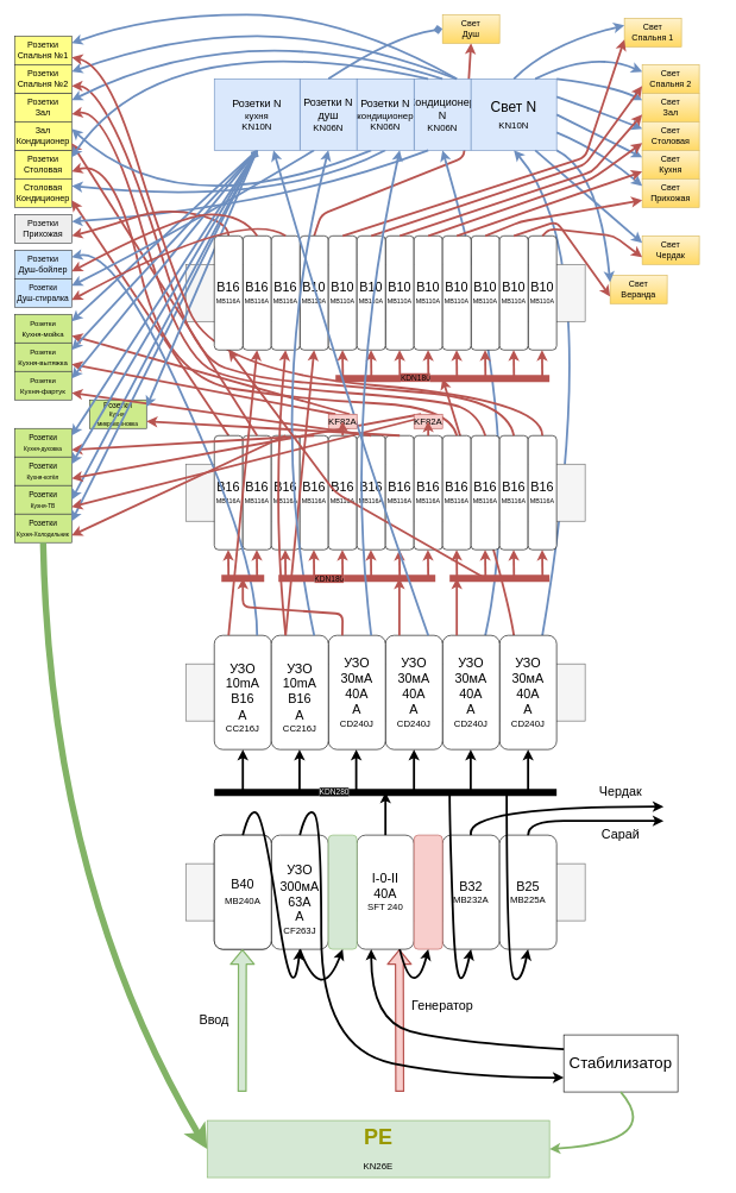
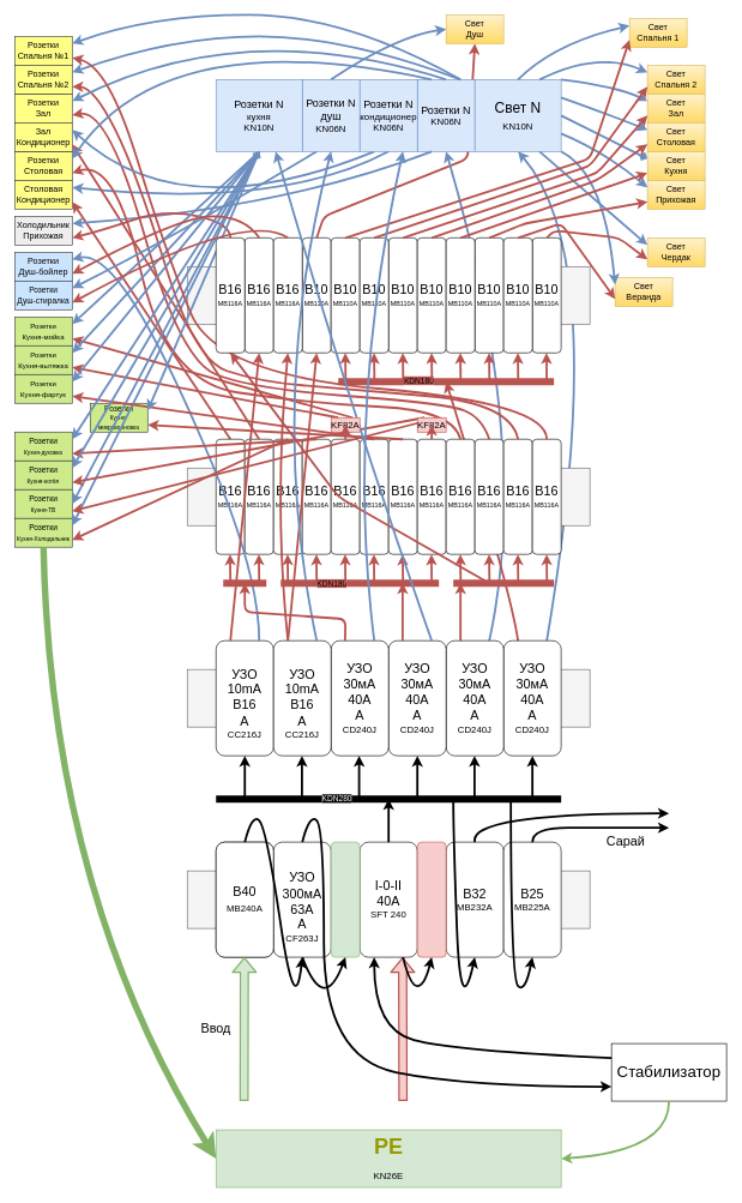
- <mxCell id="177" value="" style="curved=1;endArrow=diamond;html=1;strokeWidth=3;exitX=0.5;exitY=0;exitDx=0;exitDy=0;fillColor=#dae8fc;strokeColor=#6c8ebf;entryX=0;entryY=0.5;entryDx=0;entryDy=0;startArrow=none;startFill=0;endFill=1;" parent="1" source="162" target="44" edge="1"><mxGeometry width="50" height="50" relative="1" as="geometry"><mxPoint x="600" y="80" as="sourcePoint" /><mxPoint x="640" y="80" as="targetPoint" /><Array as="points"><mxPoint x="550" y="50" /></Array></mxGeometry></mxCell>
+ <mxCell id="177" value="" style="curved=1;endArrow=classic;html=1;strokeWidth=3;exitX=0.5;exitY=0;exitDx=0;exitDy=0;fillColor=#dae8fc;strokeColor=#6c8ebf;entryX=0;entryY=0.5;entryDx=0;entryDy=0;startArrow=none;startFill=0;endFill=1;" parent="1" source="162" target="44" edge="1"><mxGeometry width="50" height="50" relative="1" as="geometry"><mxPoint x="600" y="80" as="sourcePoint" /><mxPoint x="640" y="80" as="targetPoint" /><Array as="points"><mxPoint x="550" y="50" /></Array></mxGeometry></mxCell>
- <mxCell id="41" value="&lt;div style=&quot;font-size: 15px&quot;&gt;&lt;font style=&quot;font-size: 15px&quot;&gt;Кондиционер N&lt;/font&gt;&lt;/div&gt;&lt;div style=&quot;font-size: 13px&quot;&gt;&lt;font style=&quot;font-size: 13px&quot;&gt;KN06N&lt;br&gt;&lt;/font&gt;&lt;/div&gt;" style="rounded=0;whiteSpace=wrap;html=1;fillColor=#dae8fc;strokeColor=#6c8ebf;" parent="1" vertex="1"><mxGeometry x="580" y="110" width="80" height="100" as="geometry" /></mxCell>
+ <mxCell id="41" value="&lt;div style=&quot;font-size: 15px&quot;&gt;&lt;font style=&quot;font-size: 15px&quot;&gt;Розетки N&lt;/font&gt;&lt;/div&gt;&lt;div style=&quot;font-size: 13px&quot;&gt;&lt;font style=&quot;font-size: 13px&quot;&gt;KN06N&lt;br&gt;&lt;/font&gt;&lt;/div&gt;" style="rounded=0;whiteSpace=wrap;html=1;fillColor=#dae8fc;strokeColor=#6c8ebf;" parent="1" vertex="1"><mxGeometry x="580" y="110" width="80" height="100" as="geometry" /></mxCell>
- <mxCell id="105" value="" style="curved=1;endArrow=classic;html=1;strokeWidth=3;entryX=0;entryY=0.25;entryDx=0;entryDy=0;fillColor=#dae8fc;strokeColor=#6c8ebf;exitX=1;exitY=0.5;exitDx=0;exitDy=0;" parent="1" source="42" target="98" edge="1"><mxGeometry width="50" height="50" relative="1" as="geometry"><mxPoint x="740" y="150" as="sourcePoint" /><mxPoint x="940" y="110" as="targetPoint" /><Array as="points" /></mxGeometry></mxCell>
+ <mxCell id="105" value="" style="curved=1;endArrow=diamond;html=1;strokeWidth=3;entryX=0;entryY=0.25;entryDx=0;entryDy=0;fillColor=#dae8fc;strokeColor=#6c8ebf;exitX=1;exitY=0.5;exitDx=0;exitDy=0;" parent="1" source="42" target="98" edge="1"><mxGeometry width="50" height="50" relative="1" as="geometry"><mxPoint x="740" y="150" as="sourcePoint" /><mxPoint x="940" y="110" as="targetPoint" /><Array as="points" /></mxGeometry></mxCell>
- <mxCell id="49" value="&lt;div&gt;Розетки&lt;/div&gt;&lt;div&gt;Прихожая&lt;br&gt;&lt;/div&gt;" style="rounded=0;whiteSpace=wrap;html=1;fillColor=#eeeeee;strokeColor=#36393d;" parent="1" vertex="1"><mxGeometry x="20" y="300" width="80" height="40" as="geometry" /></mxCell>
+ <mxCell id="49" value="&lt;div&gt;Холодильник&lt;/div&gt;&lt;div&gt;Прихожая&lt;br&gt;&lt;/div&gt;" style="rounded=0;whiteSpace=wrap;html=1;fillColor=#eeeeee;strokeColor=#36393d;" parent="1" vertex="1"><mxGeometry x="20" y="300" width="80" height="40" as="geometry" /></mxCell>
- <mxCell id="38" value="&lt;font style=&quot;font-size: 18px&quot;&gt;Чердак&lt;/font&gt;" style="text;html=1;strokeColor=none;fillColor=none;align=center;verticalAlign=middle;whiteSpace=wrap;rounded=0;" parent="1" vertex="1"><mxGeometry x="830" y="1100" width="80" height="20" as="geometry" /></mxCell>
- <mxCell id="36" value="&lt;font style=&quot;font-size: 18px&quot;&gt;Генератор&lt;/font&gt;" style="text;html=1;strokeColor=none;fillColor=none;align=center;verticalAlign=middle;whiteSpace=wrap;rounded=0;" parent="1" vertex="1"><mxGeometry x="580" y="1400" width="80" height="20" as="geometry" /></mxCell>
- <mxCell id="66" value="&lt;font style=&quot;font-size: 22px&quot;&gt;Стабилизатор&lt;/font&gt;" style="rounded=0;whiteSpace=wrap;html=1;" parent="1" vertex="1"><mxGeometry x="790" y="1450" width="160" height="80" as="geometry" /></mxCell>
+ <mxCell id="66" value="&lt;font style=&quot;font-size: 22px&quot;&gt;Стабилизатор&lt;/font&gt;" style="rounded=0;whiteSpace=wrap;html=1;" parent="1" vertex="1"><mxGeometry x="850" y="1450" width="160" height="80" as="geometry" /></mxCell>
- <mxCell id="39" value="&lt;font color=&quot;#999900&quot;&gt;&lt;b&gt;&lt;font style=&quot;font-size: 30px&quot;&gt;PE &lt;/font&gt;&lt;/b&gt;&lt;/font&gt;&lt;br&gt;&lt;div&gt;&lt;font color=&quot;#999900&quot;&gt;&lt;b&gt;&lt;font style=&quot;font-size: 30px&quot;&gt;&lt;span style=&quot;font-size: 13px ; color: #000000 ; font-weight: normal ; text-decoration: none ; font-family: &amp;#34;arial&amp;#34; ; font-style: normal&quot;&gt;KN26E&lt;/span&gt;&lt;/font&gt;&lt;/b&gt;&lt;/font&gt;&lt;/div&gt;" style="rounded=0;whiteSpace=wrap;html=1;fillColor=#d5e8d4;strokeColor=#82b366;" parent="1" vertex="1"><mxGeometry x="290" y="1570" width="480" height="80" as="geometry" /></mxCell>
+ <mxCell id="39" value="&lt;font color=&quot;#999900&quot;&gt;&lt;b&gt;&lt;font style=&quot;font-size: 30px&quot;&gt;PE &lt;/font&gt;&lt;/b&gt;&lt;/font&gt;&lt;br&gt;&lt;div&gt;&lt;font color=&quot;#999900&quot;&gt;&lt;b&gt;&lt;font style=&quot;font-size: 30px&quot;&gt;&lt;span style=&quot;font-size: 13px ; color: #000000 ; font-weight: normal ; text-decoration: none ; font-family: &amp;#34;arial&amp;#34; ; font-style: normal&quot;&gt;KN26E&lt;/span&gt;&lt;/font&gt;&lt;/b&gt;&lt;/font&gt;&lt;/div&gt;" style="rounded=0;whiteSpace=wrap;html=1;fillColor=#d5e8d4;strokeColor=#82b366;" parent="1" vertex="1"><mxGeometry x="300" y="1570" width="480" height="80" as="geometry" /></mxCell>
